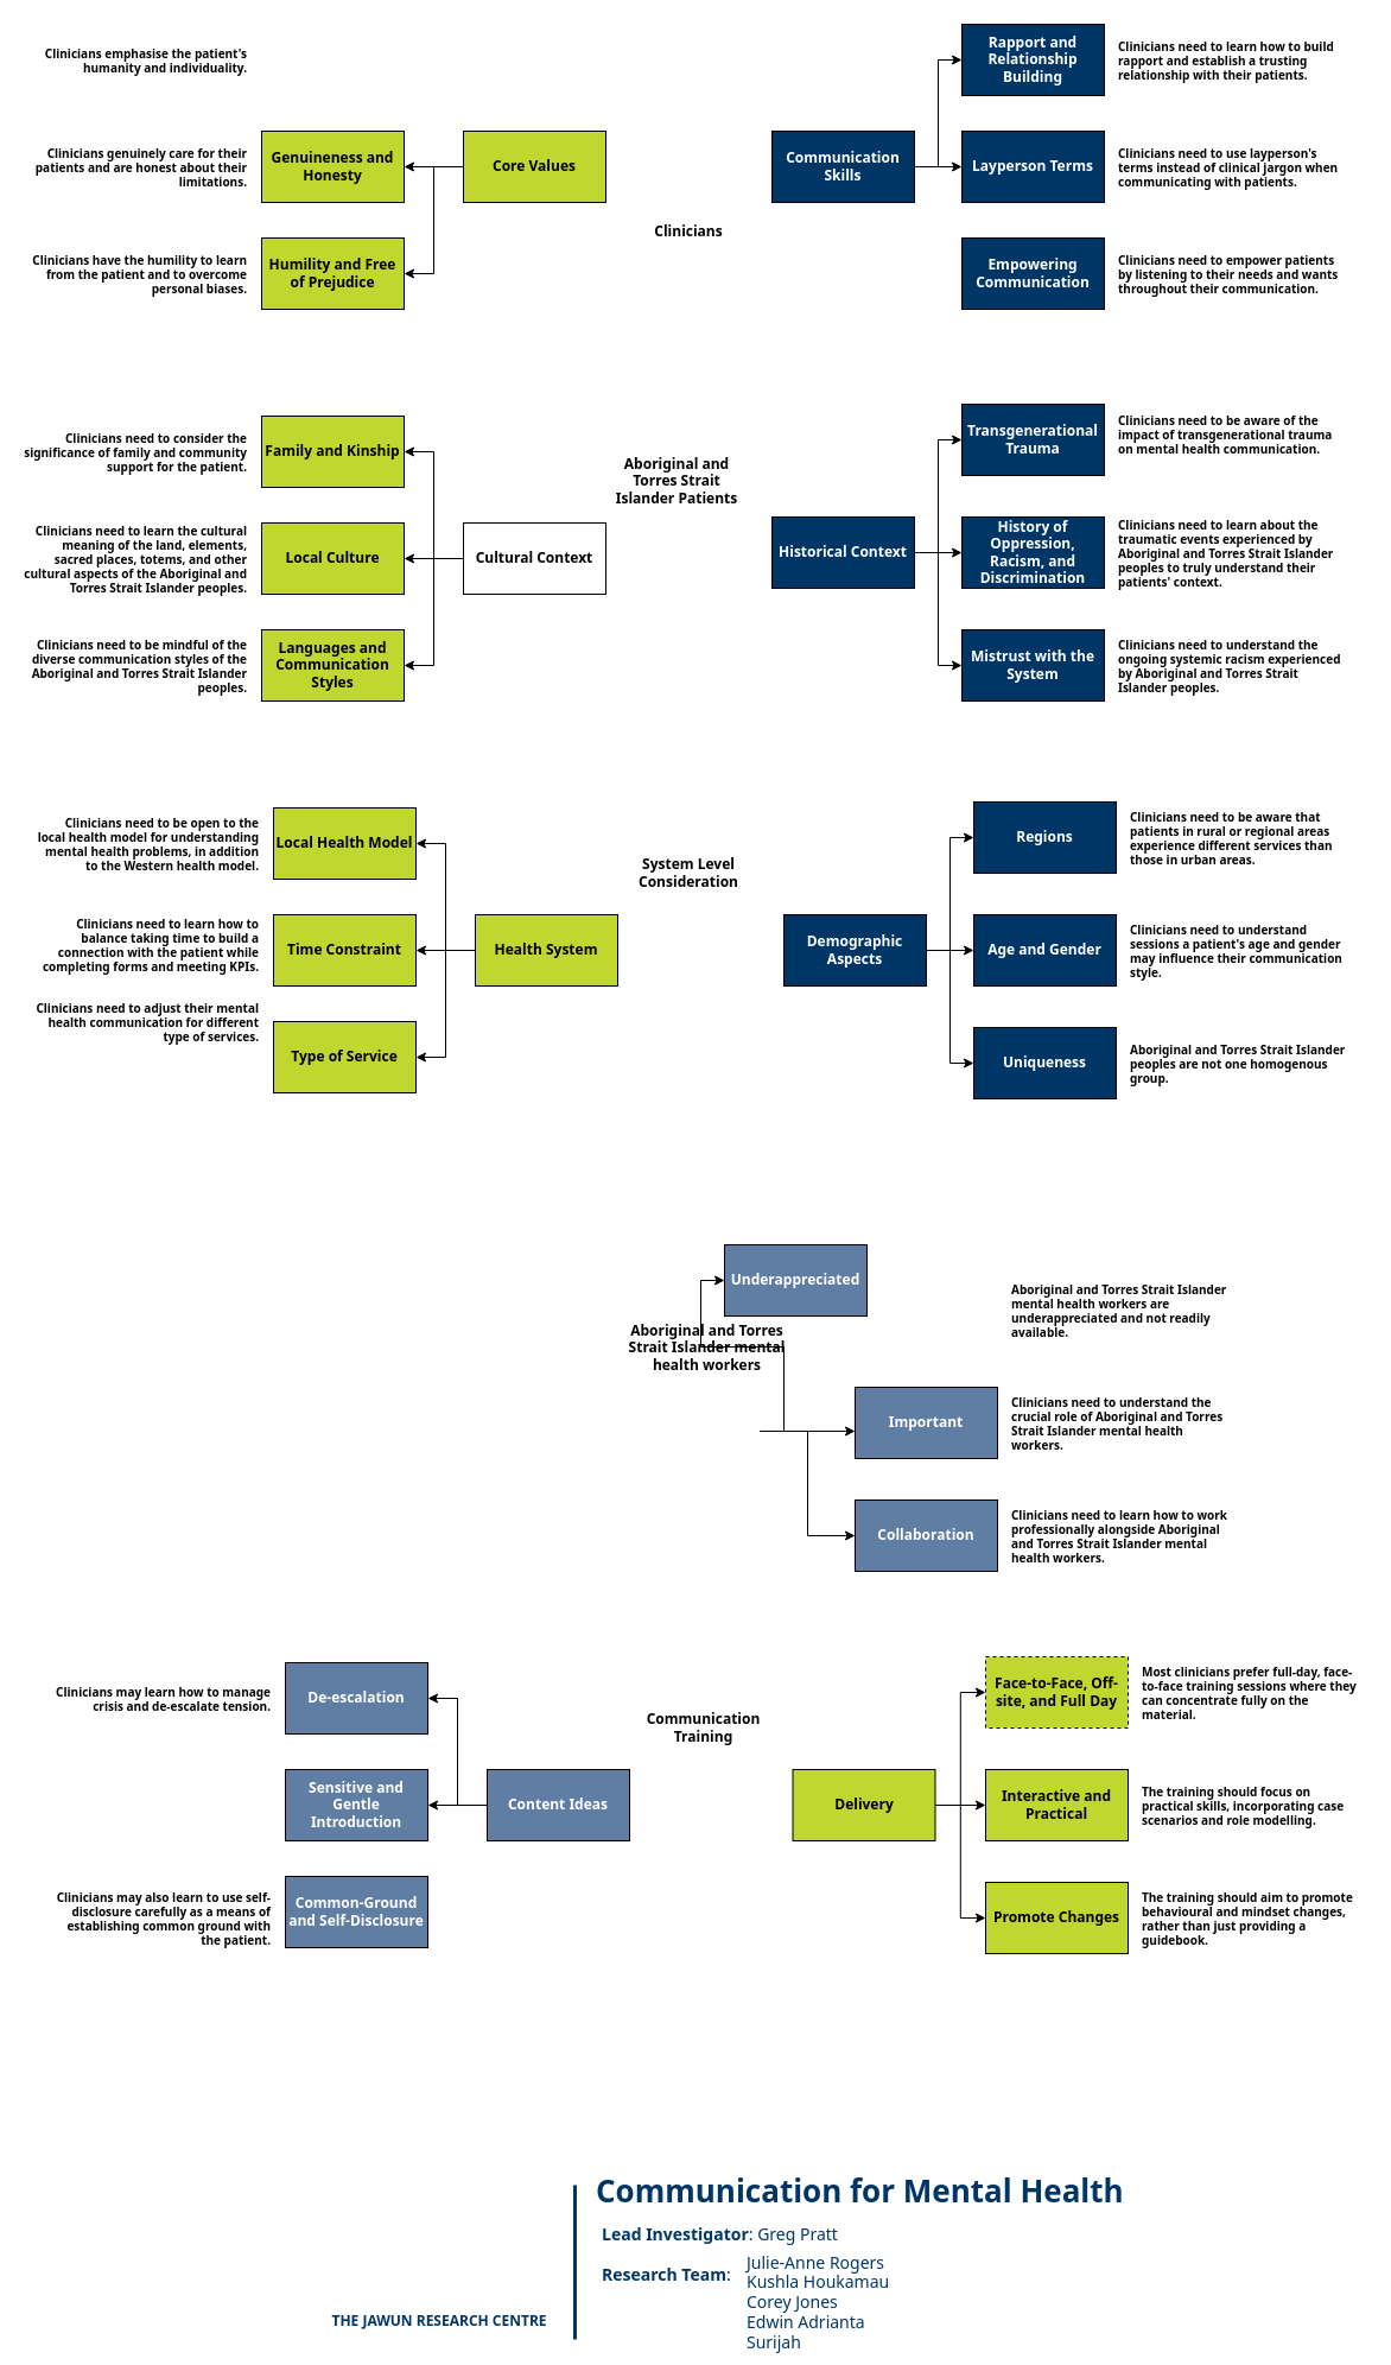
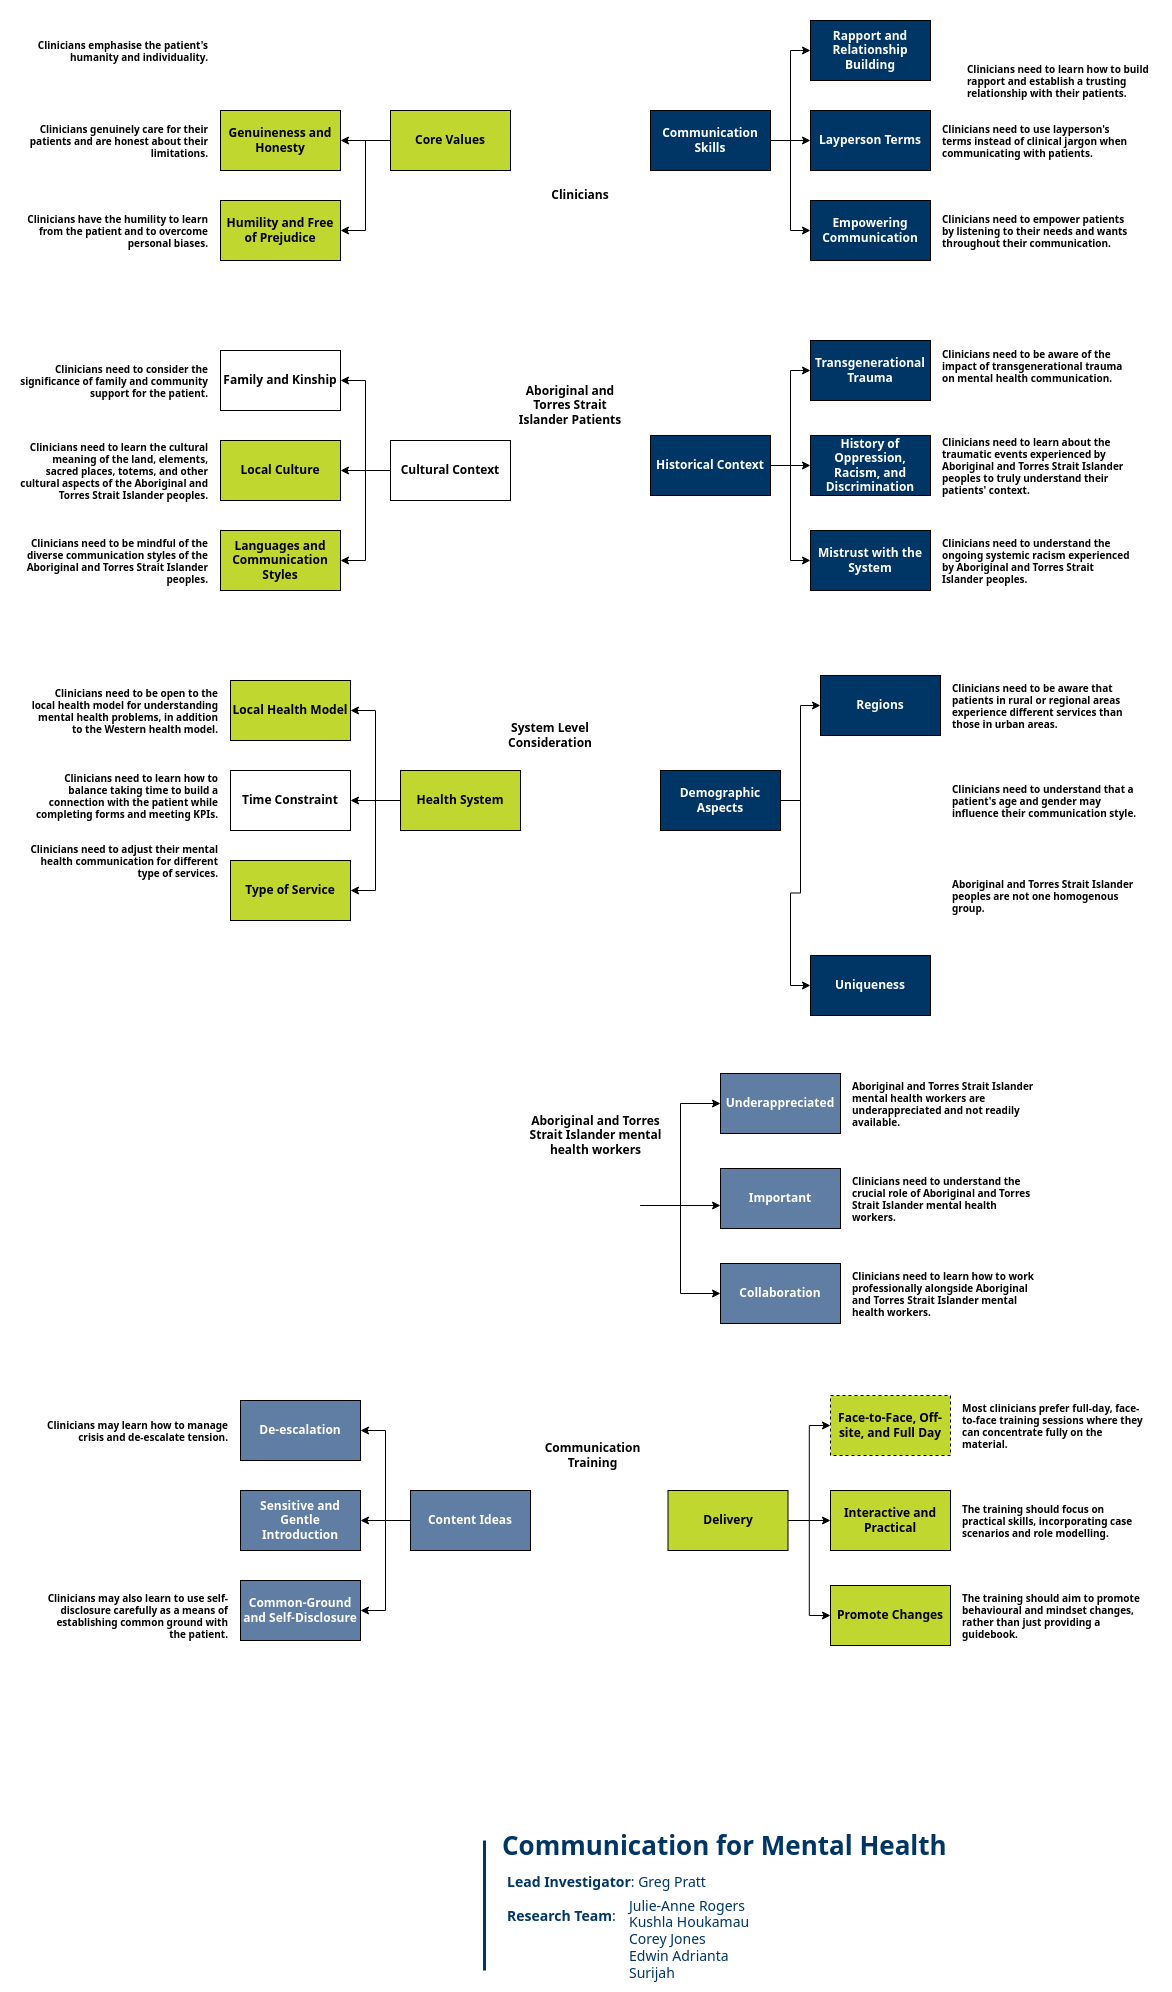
- <mxCell id="25" value="Clinicians need to learn how to build rapport and establish a trusting relationship with their patients." style="text;html=1;align=left;verticalAlign=middle;whiteSpace=wrap;rounded=0;fontFamily=Segoe UI;fontSize=10;fontStyle=1" parent="1" vertex="1"><mxGeometry x="940" y="35" width="190" height="30" as="geometry" /></mxCell>
+ <mxCell id="25" value="Clinicians need to learn how to build rapport and establish a trusting relationship with their patients." style="text;html=1;align=left;verticalAlign=middle;whiteSpace=wrap;rounded=0;fontFamily=Segoe UI;fontSize=10;fontStyle=1" parent="1" vertex="1"><mxGeometry x="965" y="65" width="190" height="30" as="geometry" /></mxCell>
+ <mxCell id="8" style="edgeStyle=orthogonalEdgeStyle;rounded=0;orthogonalLoop=1;jettySize=auto;html=1;exitX=1;exitY=0.5;exitDx=0;exitDy=0;entryX=0;entryY=0.5;entryDx=0;entryDy=0;" parent="1" source="9" target="14" edge="1"><mxGeometry relative="1" as="geometry" /></mxCell>
- <mxCell id="40" value="&lt;font face=&quot;Segoe UI&quot;&gt;Family and Kinship&lt;/font&gt;" style="rounded=0;whiteSpace=wrap;html=1;fillColor=#C0D72F;fontStyle=1" parent="1" vertex="1"><mxGeometry y="350" width="120" height="60" as="geometry" x="220" /></mxCell>
+ <mxCell id="40" value="&lt;font face=&quot;Segoe UI&quot;&gt;Family and Kinship&lt;/font&gt;" style="rounded=0;whiteSpace=wrap;html=1;fillColor=#ffffff;fontStyle=1;" parent="1" vertex="1"><mxGeometry y="350" width="120" height="60" as="geometry" x="220" /></mxCell>
- <mxCell id="45" value="System Level Consideration" style="text;html=1;align=center;verticalAlign=middle;whiteSpace=wrap;rounded=0;fontFamily=Segoe UI;fontStyle=1" parent="1" vertex="1"><mxGeometry x="520" y="720" width="120" height="30" as="geometry" /></mxCell>
+ <mxCell id="45" value="System Level Consideration" style="text;html=1;align=center;verticalAlign=middle;whiteSpace=wrap;rounded=0;fontFamily=Segoe UI;fontStyle=1" parent="1" vertex="1"><mxGeometry x="490" y="720" width="120" height="30" as="geometry" /></mxCell>
- <mxCell id="50" value="&lt;font face=&quot;Segoe UI&quot;&gt;Time Constraint&lt;/font&gt;" style="rounded=0;whiteSpace=wrap;html=1;fillColor=#C0D72F;fontStyle=1" parent="1" vertex="1"><mxGeometry x="230" y="770" width="120" height="60" as="geometry" /></mxCell>
+ <mxCell id="50" value="&lt;font face=&quot;Segoe UI&quot;&gt;Time Constraint&lt;/font&gt;" style="rounded=0;whiteSpace=wrap;html=1;fillColor=#ffffff;fontStyle=1;" parent="1" vertex="1"><mxGeometry x="230" y="770" width="120" height="60" as="geometry" /></mxCell>
- <mxCell id="53" style="edgeStyle=orthogonalEdgeStyle;rounded=0;orthogonalLoop=1;jettySize=auto;html=1;exitX=1;exitY=0.5;exitDx=0;exitDy=0;entryX=0;entryY=0.5;entryDx=0;entryDy=0;" parent="1" source="56" target="58" edge="1"><mxGeometry relative="1" as="geometry" /></mxCell>
- <mxCell id="58" value="Age and Gender" style="rounded=0;whiteSpace=wrap;html=1;fillColor=#003666;fontFamily=Segoe UI;fontColor=#FFFFFF;fontStyle=1" parent="1" vertex="1"><mxGeometry x="820" y="770" width="120" height="60" as="geometry" /></mxCell>
- <mxCell id="61" value="Clinicians need to understand sessions a patient's age and gender may influence their communication style." style="text;html=1;align=left;verticalAlign=middle;whiteSpace=wrap;rounded=0;fontFamily=Segoe UI;fontSize=10;fontStyle=1" parent="1" vertex="1"><mxGeometry x="950" y="785" width="190" height="30" as="geometry" /></mxCell>
+ <mxCell id="61" value="Clinicians need to understand that a patient's age and gender may influence their communication style." style="text;html=1;align=left;verticalAlign=middle;whiteSpace=wrap;rounded=0;fontFamily=Segoe UI;fontSize=10;fontStyle=1" parent="1" vertex="1"><mxGeometry x="950" y="785" width="190" height="30" as="geometry" /></mxCell>
- <mxCell id="59" value="Uniqueness" style="rounded=0;whiteSpace=wrap;html=1;fillColor=#003666;fontFamily=Segoe UI;fontColor=#FFFFFF;fontStyle=1" parent="1" vertex="1"><mxGeometry x="820" y="865" width="120" height="60" as="geometry" /></mxCell>
+ <mxCell id="59" value="Uniqueness" style="rounded=0;whiteSpace=wrap;html=1;fillColor=#003666;fontFamily=Segoe UI;fontColor=#FFFFFF;fontStyle=1" parent="1" vertex="1"><mxGeometry x="810" y="955" width="120" height="60" as="geometry" /></mxCell>
- <mxCell id="69" value="Underappreciated" style="rounded=0;whiteSpace=wrap;html=1;fillColor=#607DA4;fontFamily=Segoe UI;fontColor=#FFFFFF;fontStyle=1" parent="1" vertex="1"><mxGeometry x="610" y="1048" width="120" height="60" as="geometry" /></mxCell>
+ <mxCell id="69" value="Underappreciated" style="rounded=0;whiteSpace=wrap;html=1;fillColor=#607DA4;fontFamily=Segoe UI;fontColor=#FFFFFF;fontStyle=1" parent="1" vertex="1"><mxGeometry x="720" y="1073" width="120" height="60" as="geometry" /></mxCell>
+ <mxCell id="80" style="edgeStyle=orthogonalEdgeStyle;rounded=0;orthogonalLoop=1;jettySize=auto;html=1;exitX=0;exitY=0.5;exitDx=0;exitDy=0;entryX=1;entryY=0.5;entryDx=0;entryDy=0;" parent="1" source="81" target="94" edge="1"><mxGeometry relative="1" as="geometry" /></mxCell>
- <mxCell id="103" value="THE JAWUN RESEARCH CENTRE" style="text;html=1;align=center;verticalAlign=middle;whiteSpace=wrap;rounded=0;fontStyle=1;fontFamily=Segoe UI;fontColor=#003666;" vertex="1" parent="1"><mxGeometry x="270.16" y="1940" width="200" height="30" as="geometry" /></mxCell>
